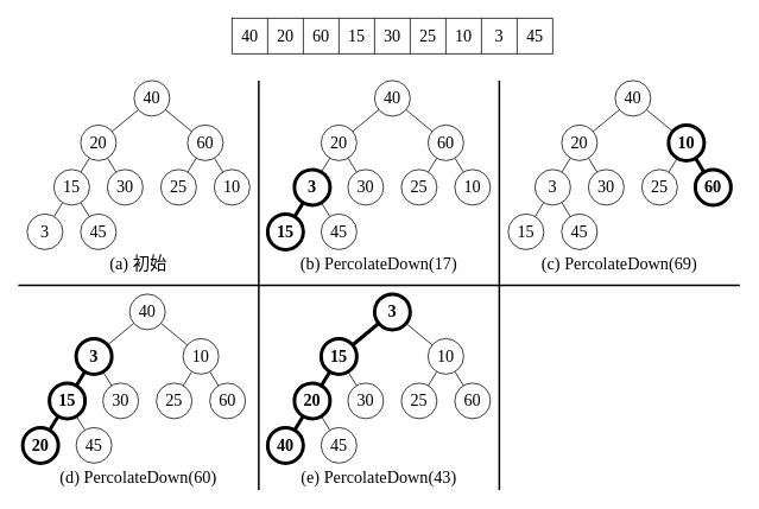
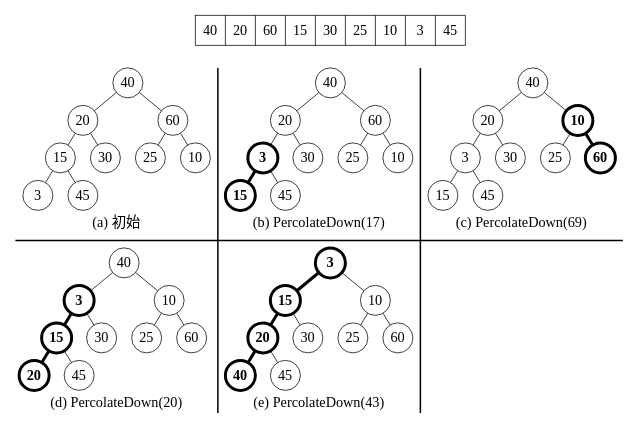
- <mxCell id="59" value="&lt;font style=&quot;font-size: 19px;&quot; face=&quot;Times New Roman&quot;&gt;(d)&amp;nbsp;&lt;/font&gt;&lt;span style=&quot;font-family: &amp;quot;Times New Roman&amp;quot;; font-size: 19px;&quot;&gt;PercolateDown(60)&lt;/span&gt;" style="rounded=0;whiteSpace=wrap;html=1;container=1;verticalAlign=bottom;strokeColor=none;fillColor=none;" parent="1" vertex="1"><mxGeometry x="20" y="330" width="270" height="220" as="geometry"><mxRectangle x="177" y="190" width="50" height="40" as="alternateBounds" /></mxGeometry></mxCell>
+ <mxCell id="59" value="&lt;font style=&quot;font-size: 19px;&quot; face=&quot;Times New Roman&quot;&gt;(d)&amp;nbsp;&lt;/font&gt;&lt;span style=&quot;font-family: &amp;quot;Times New Roman&amp;quot;; font-size: 19px;&quot;&gt;PercolateDown(20)&lt;/span&gt;" style="rounded=0;whiteSpace=wrap;html=1;container=1;verticalAlign=bottom;strokeColor=none;fillColor=none;" parent="1" vertex="1"><mxGeometry x="20" y="330" width="270" height="220" as="geometry"><mxRectangle x="177" y="190" width="50" height="40" as="alternateBounds" /></mxGeometry></mxCell>
